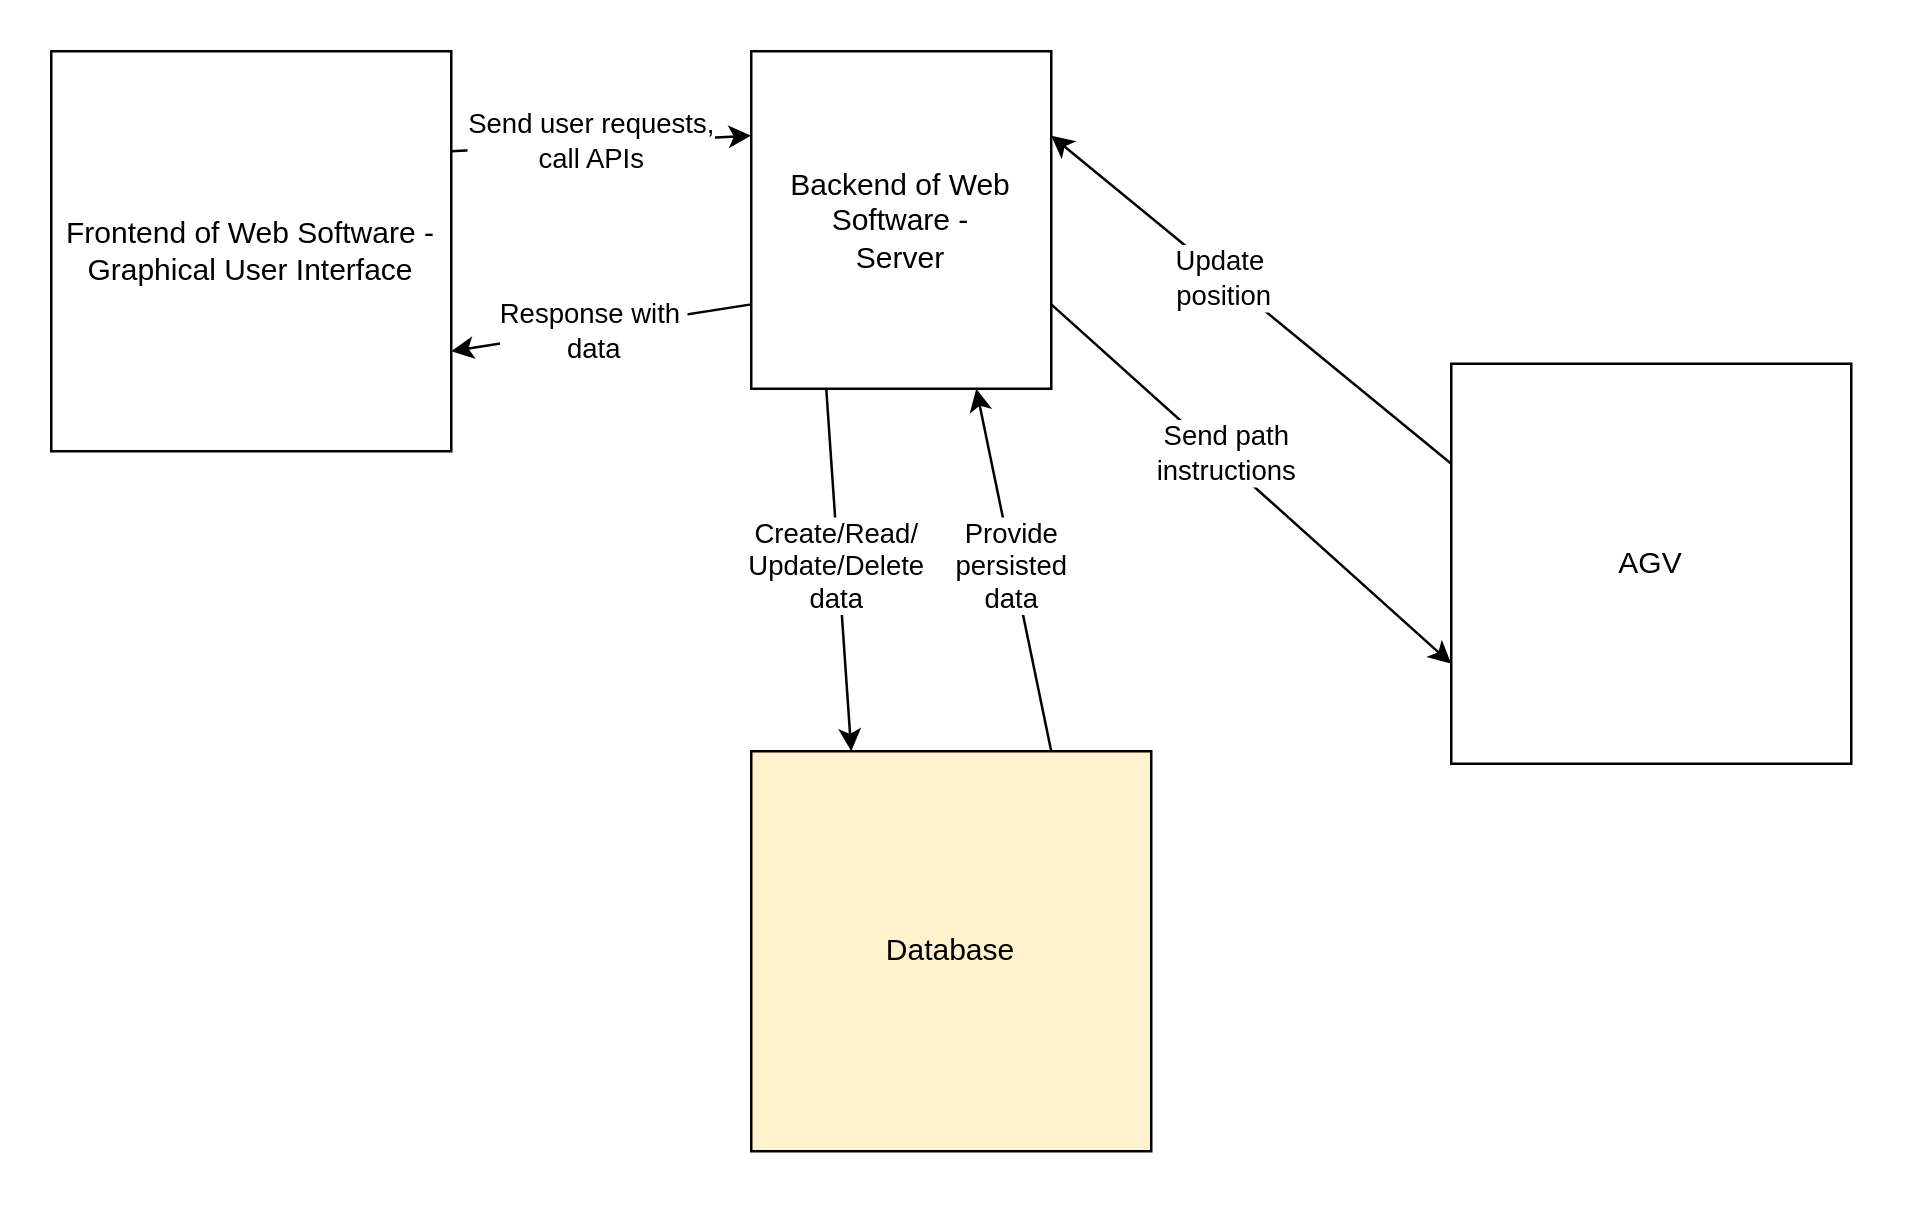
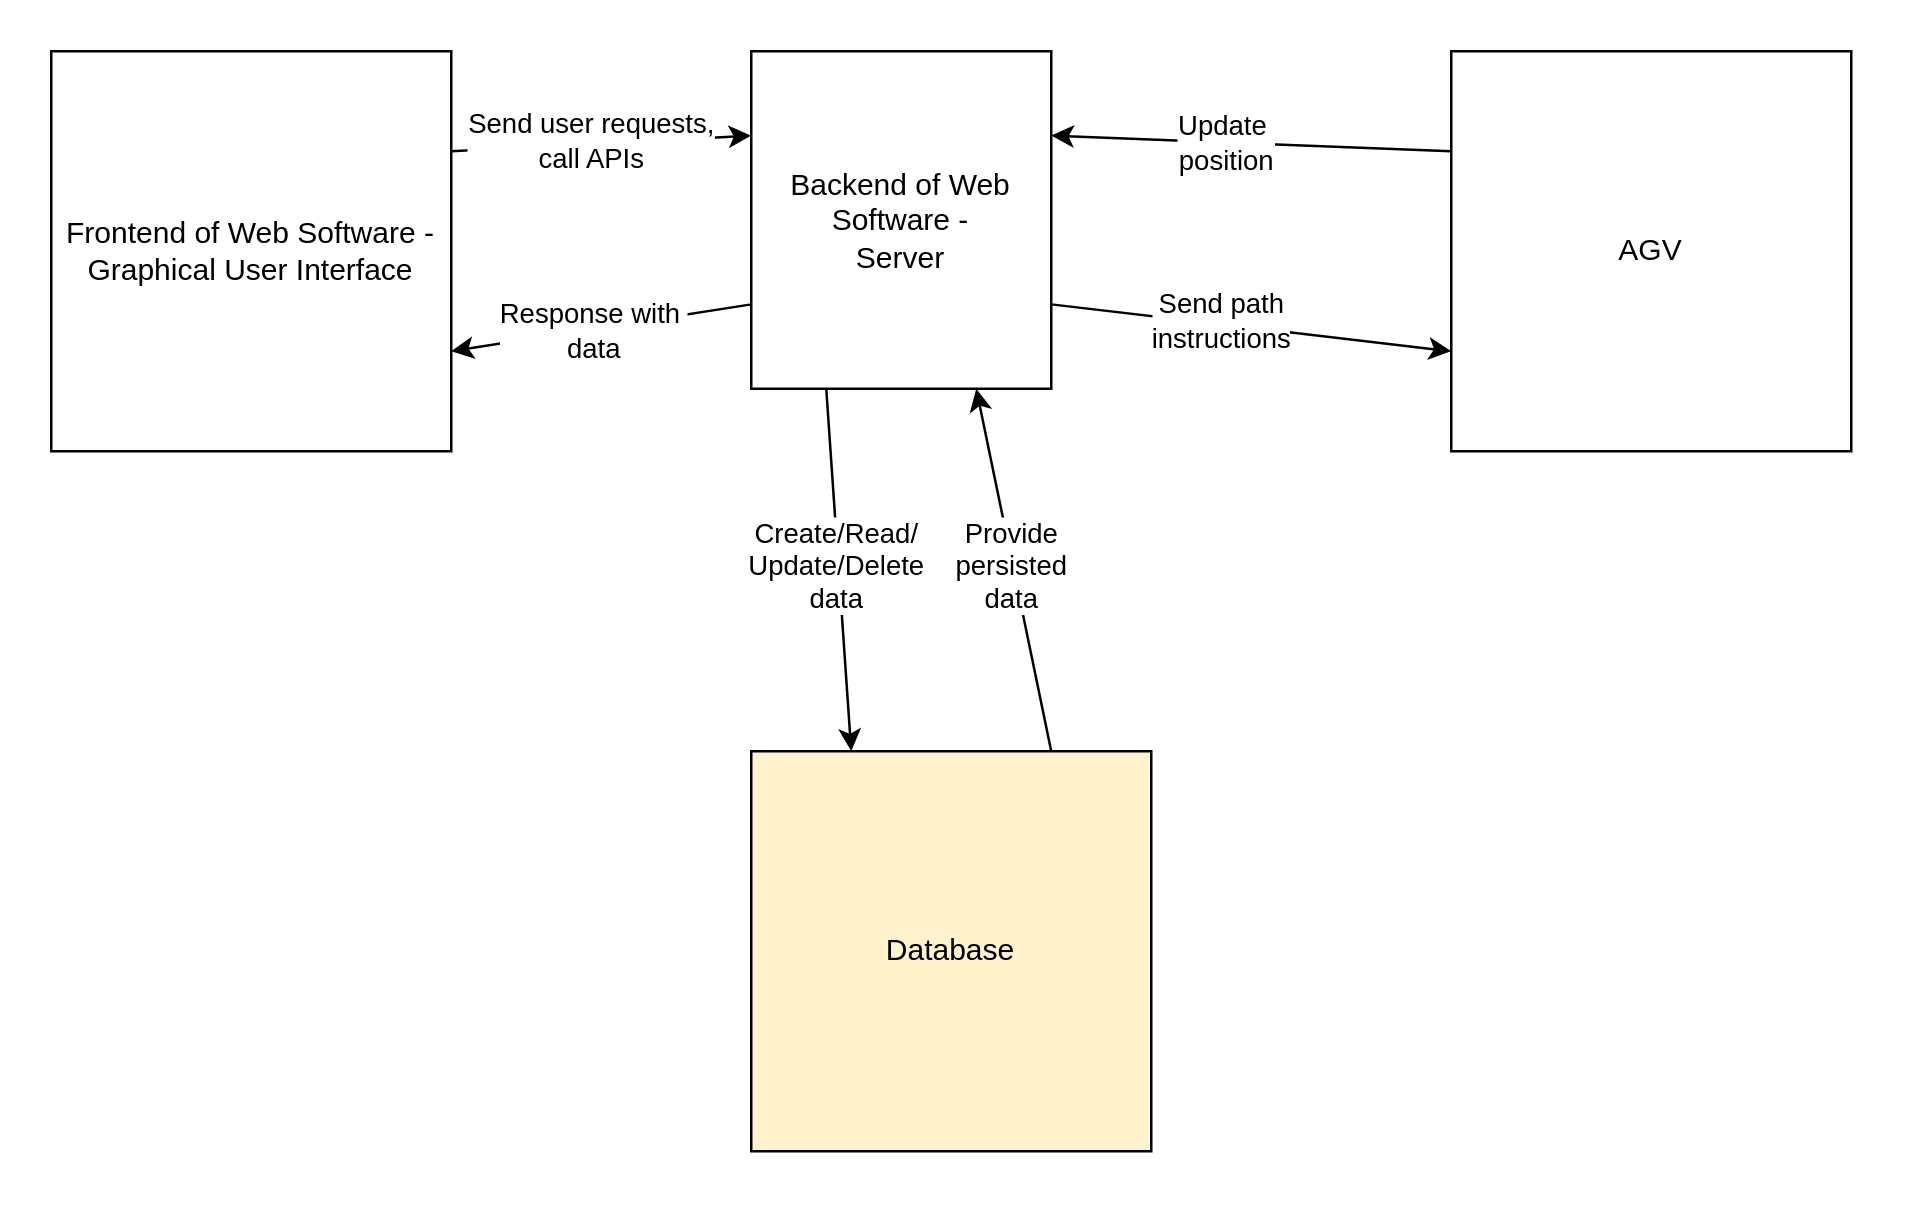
- <mxCell id="14" value="AGV" style="whiteSpace=wrap;html=1;aspect=fixed;" vertex="1" parent="1"><mxGeometry x="580" y="145" width="160" height="160" as="geometry" /></mxCell>
+ <mxCell id="14" value="AGV" style="whiteSpace=wrap;html=1;aspect=fixed;" vertex="1" parent="1"><mxGeometry x="580" y="20" width="160" height="160" as="geometry" /></mxCell>
